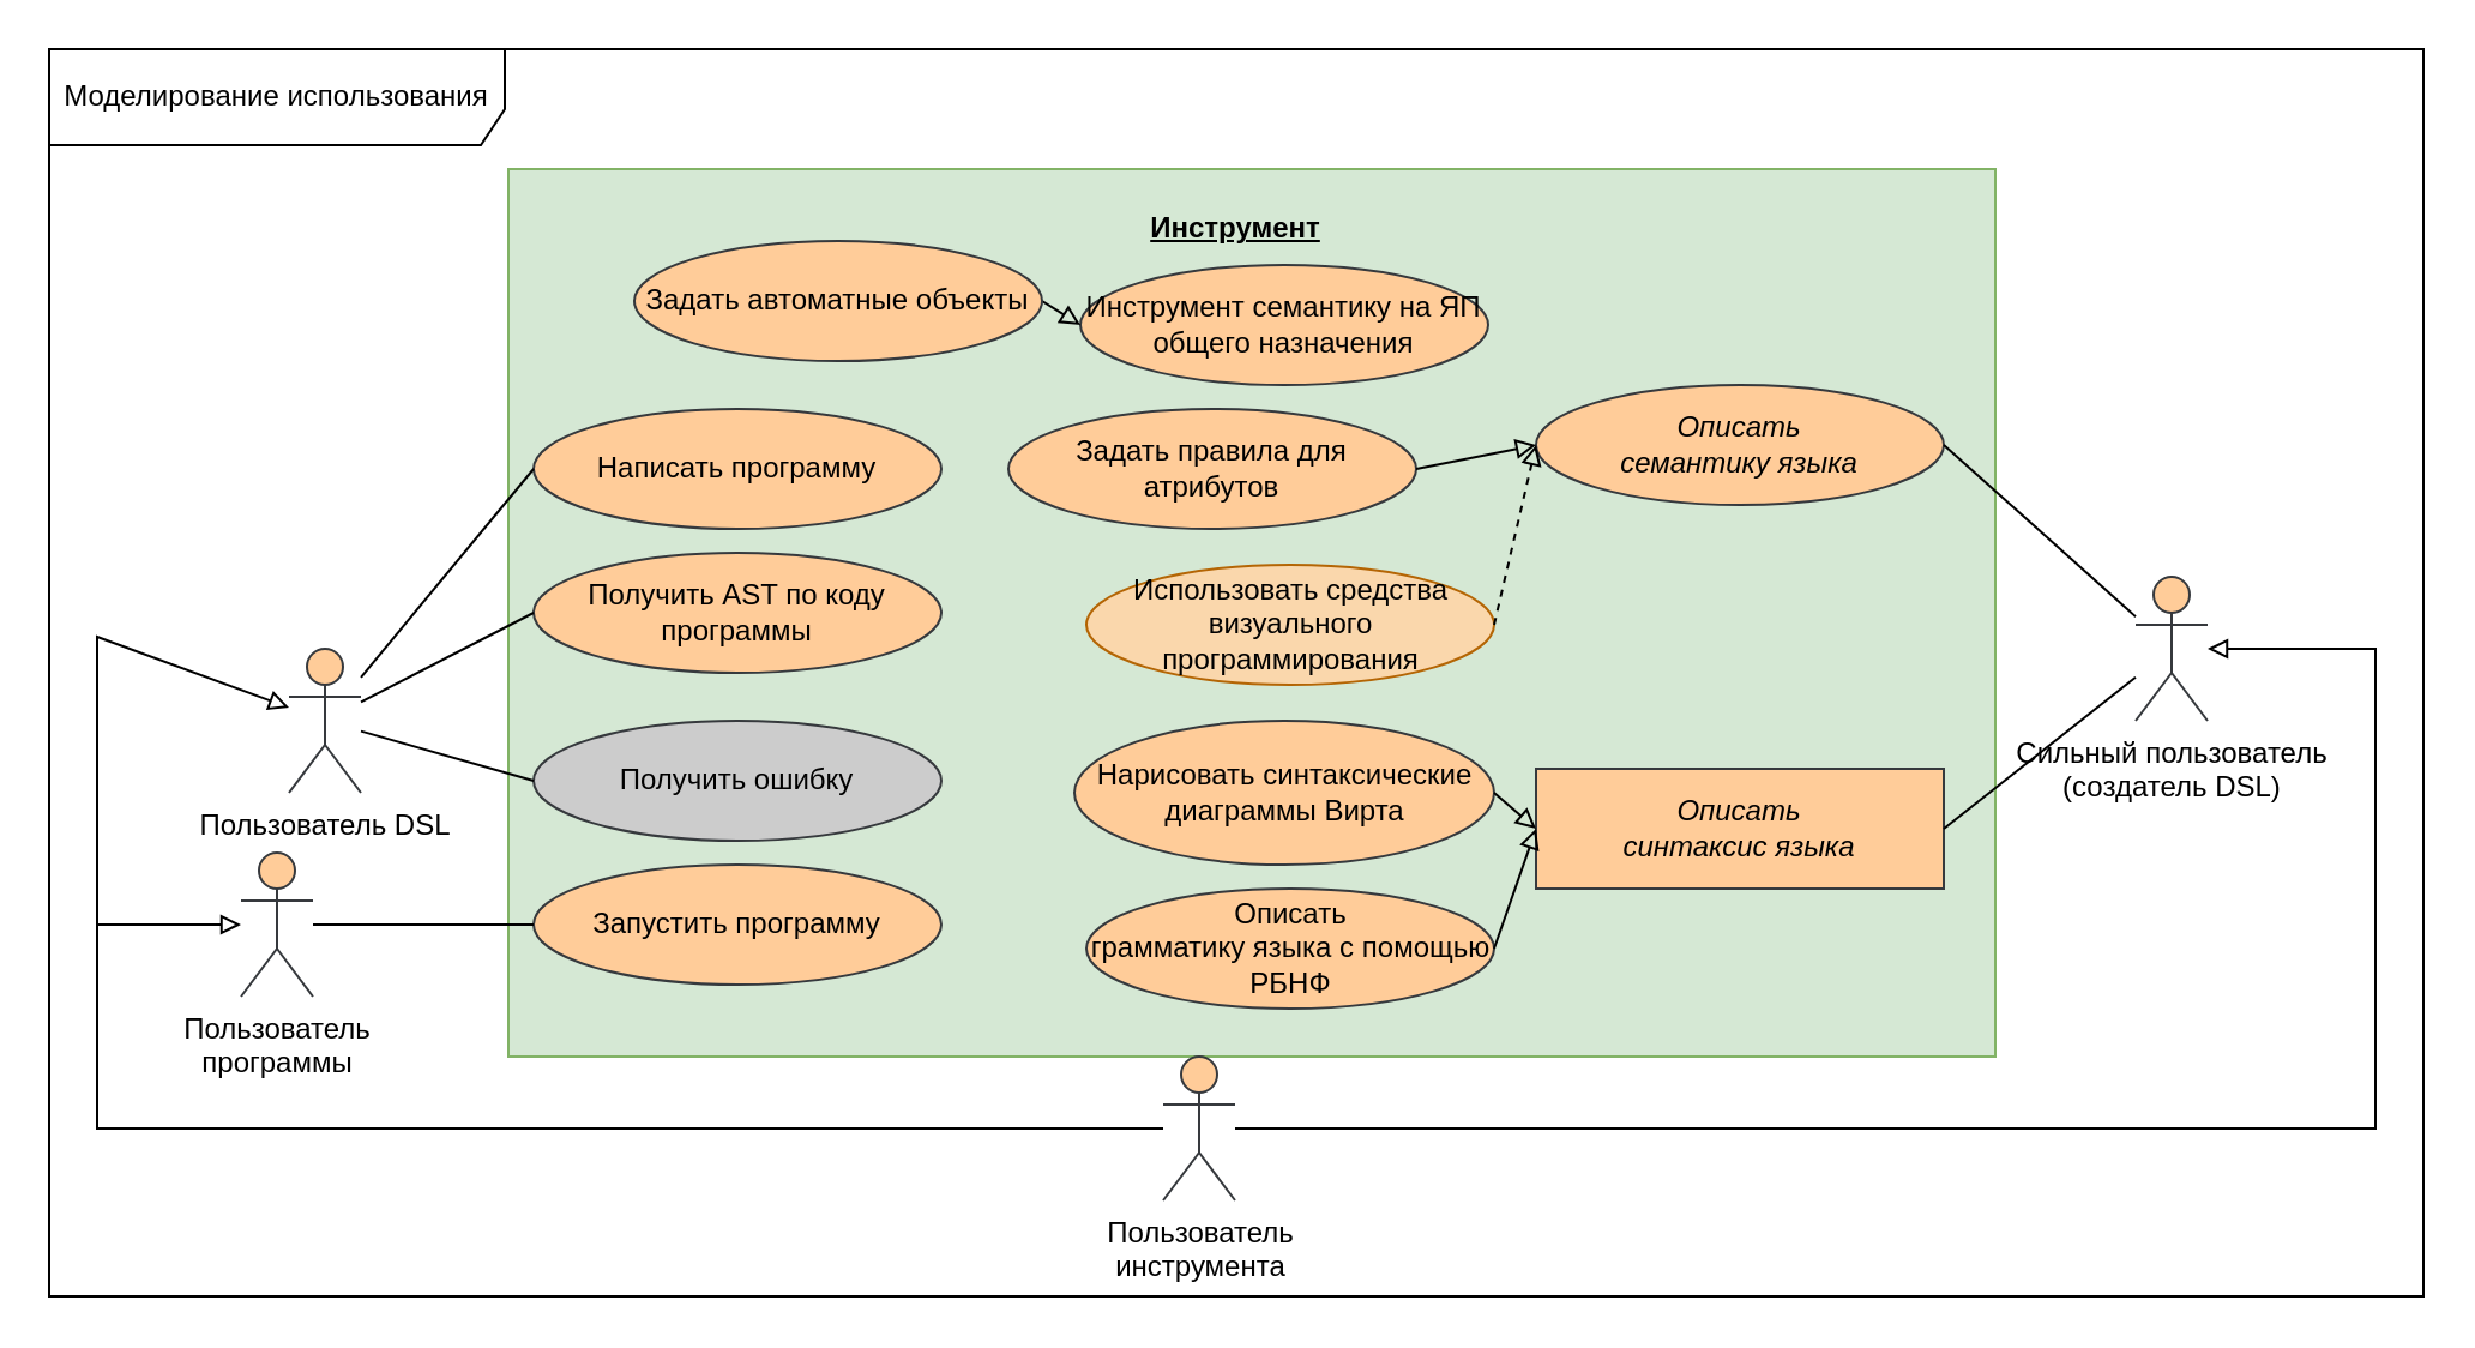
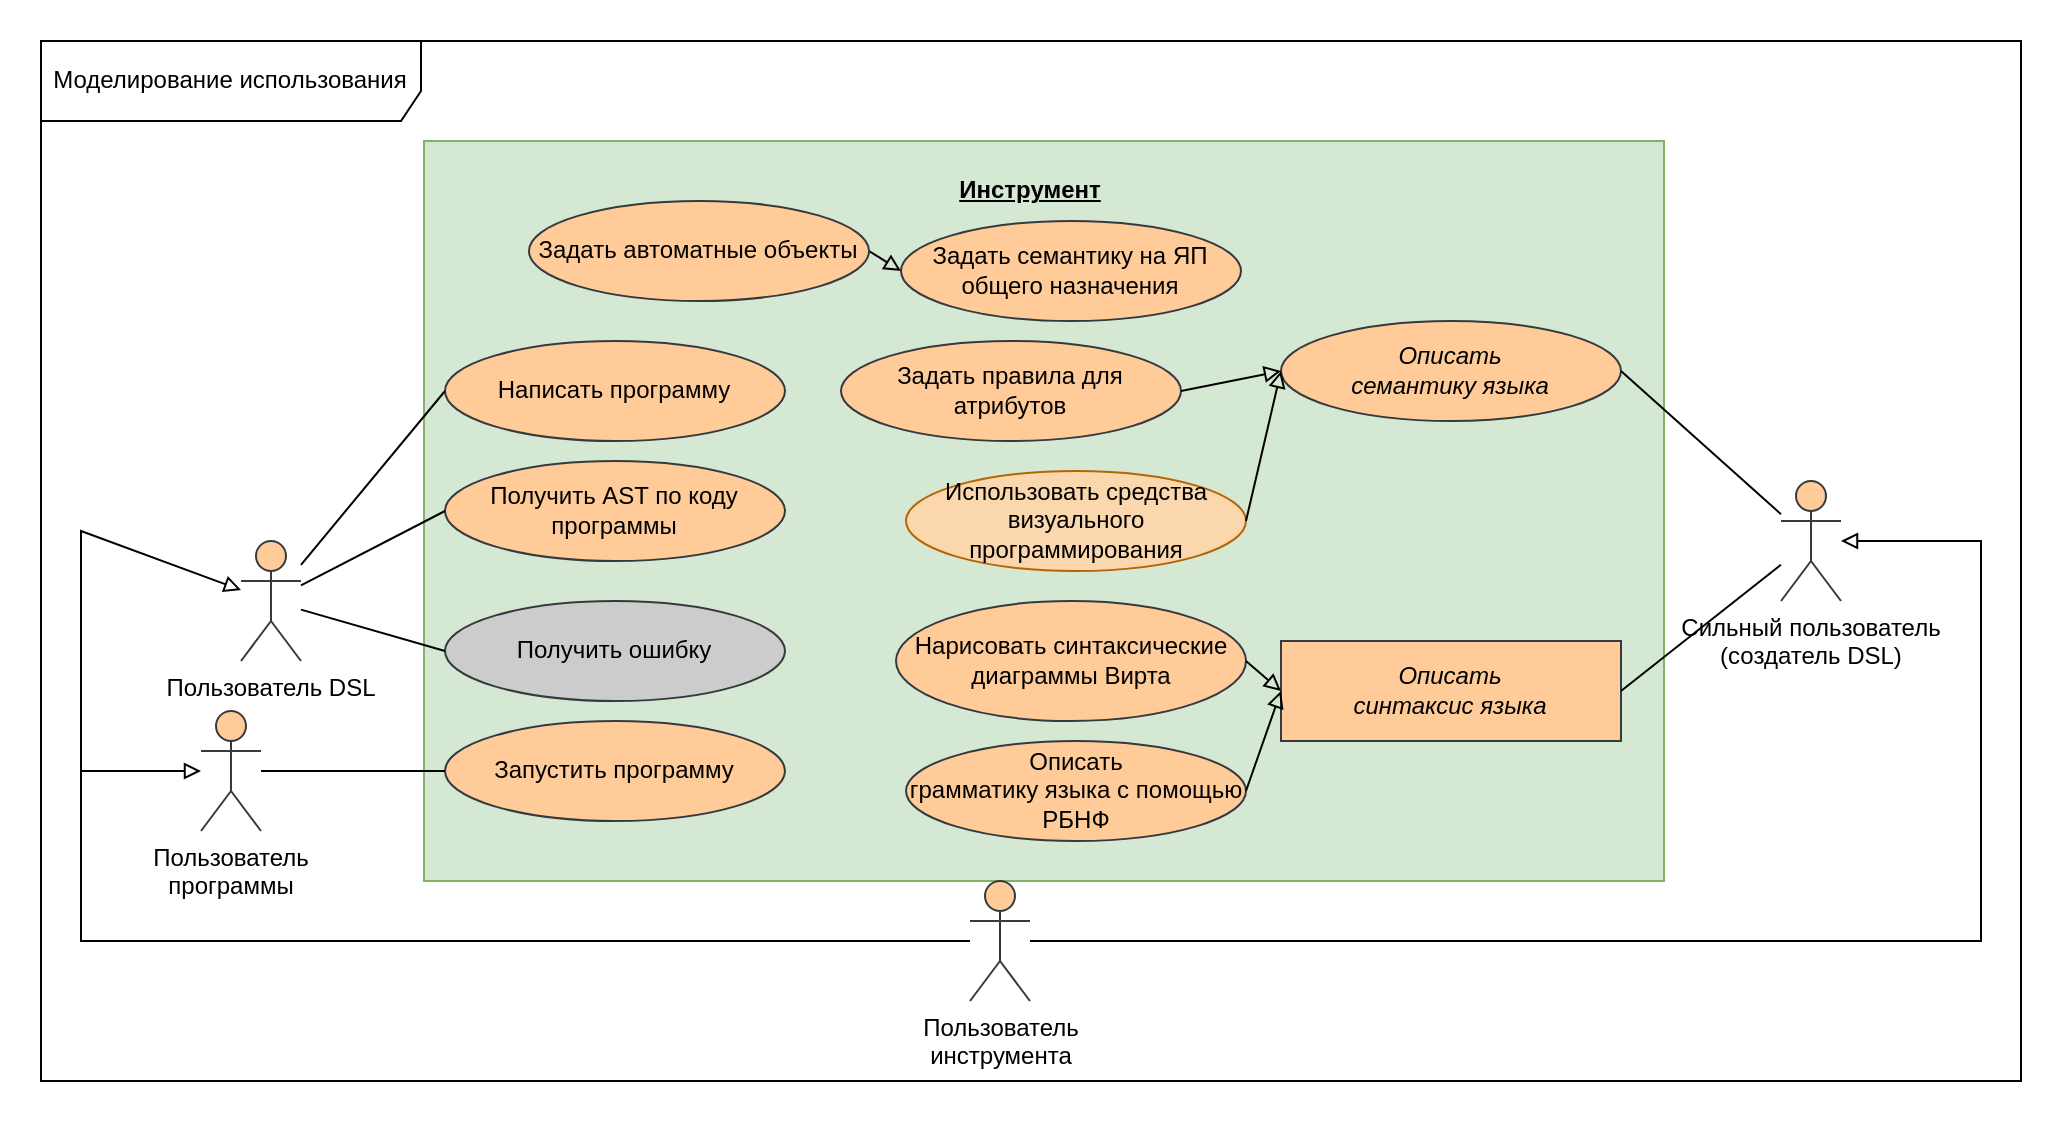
- <mxCell id="27" value="Инструмент семантику на ЯП общего назначения" style="ellipse;whiteSpace=wrap;html=1;fillColor=#ffcc99;strokeColor=#36393d;" parent="1" vertex="1"><mxGeometry x="450" y="110" width="170" height="50" as="geometry" /></mxCell>
+ <mxCell id="27" value="Задать семантику на ЯП общего назначения" style="ellipse;whiteSpace=wrap;html=1;fillColor=#ffcc99;strokeColor=#36393d;" parent="1" vertex="1"><mxGeometry x="450" y="110" width="170" height="50" as="geometry" /></mxCell>
- <mxCell id="32" value="" style="endArrow=block;html=1;rounded=0;endFill=0;exitX=1;exitY=0.5;exitDx=0;exitDy=0;entryX=0;entryY=0.5;entryDx=0;entryDy=0;dashed=1;" parent="1" source="31" target="10" edge="1"><mxGeometry width="50" height="50" relative="1" as="geometry"><mxPoint x="617" y="145" as="sourcePoint" /><mxPoint x="650" y="195" as="targetPoint" /></mxGeometry></mxCell>
+ <mxCell id="32" value="" style="endArrow=block;html=1;rounded=0;endFill=0;exitX=1;exitY=0.5;exitDx=0;exitDy=0;entryX=0;entryY=0.5;entryDx=0;entryDy=0;" parent="1" source="31" target="10" edge="1"><mxGeometry width="50" height="50" relative="1" as="geometry"><mxPoint x="617" y="145" as="sourcePoint" /><mxPoint x="650" y="195" as="targetPoint" /></mxGeometry></mxCell>
